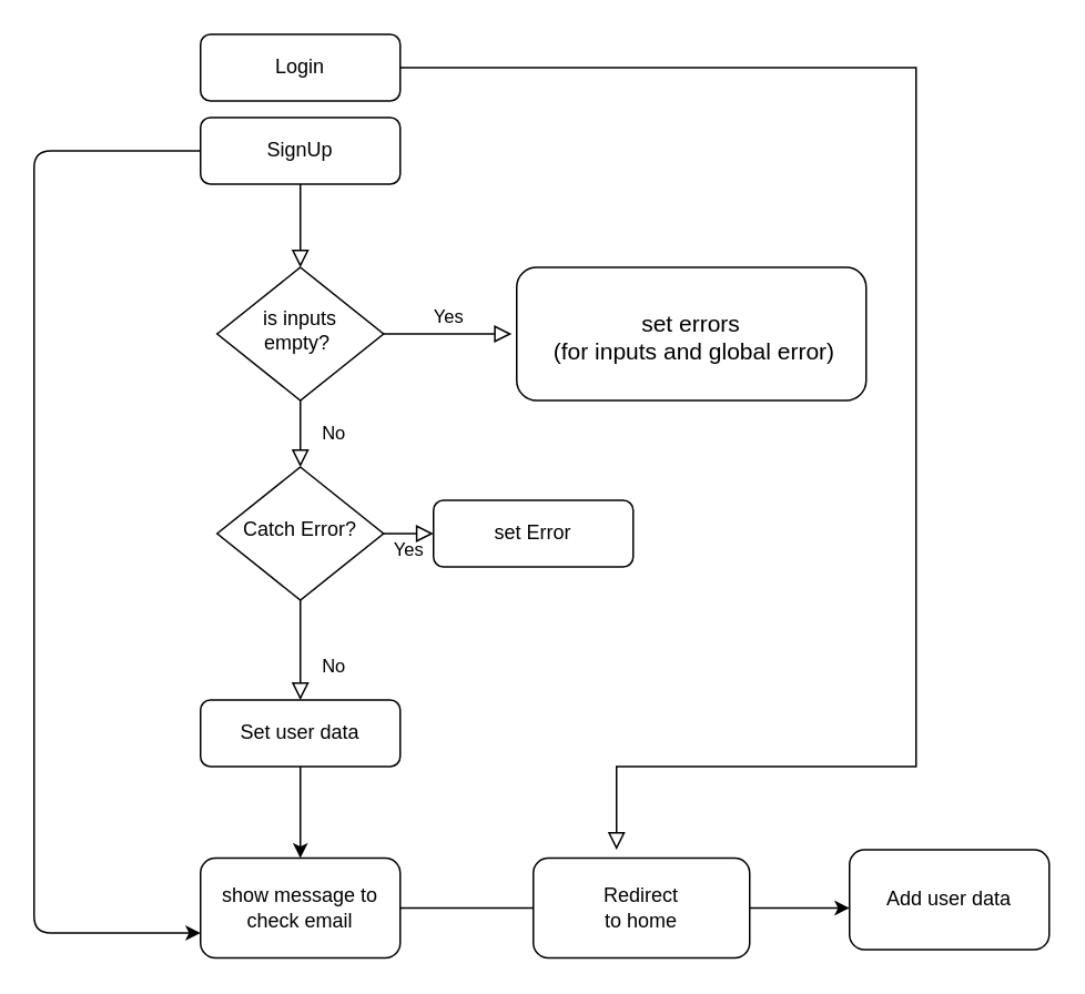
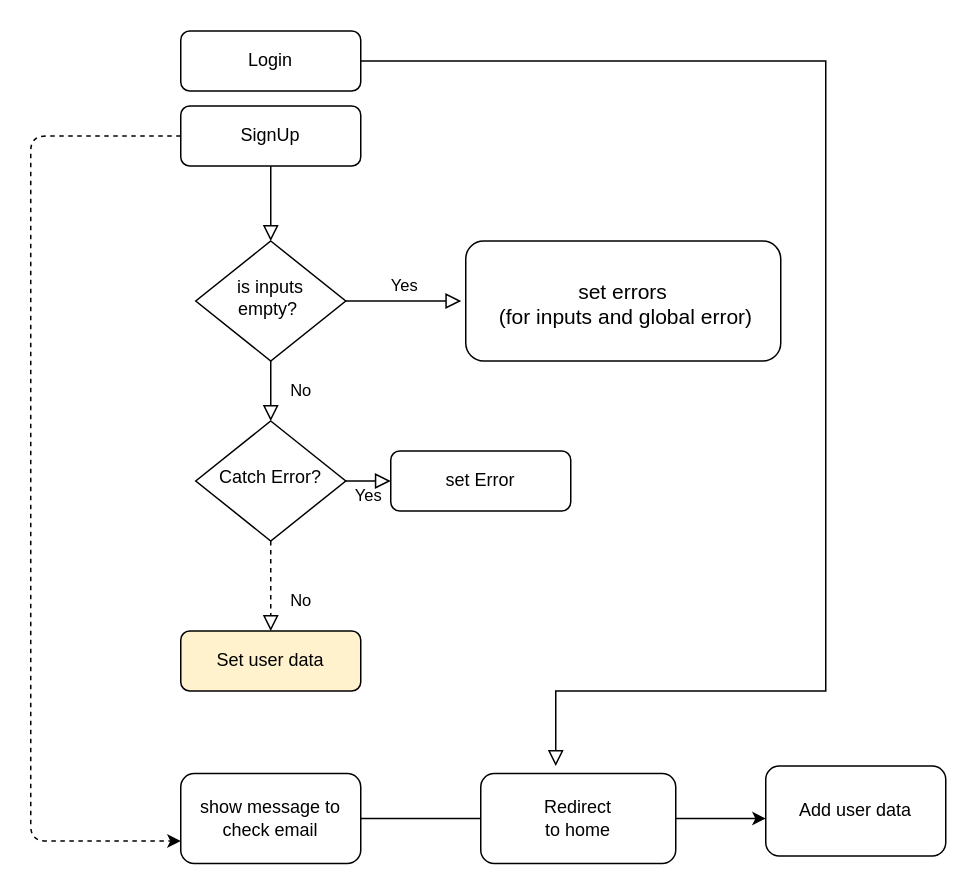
- <mxCell id="3" style="edgeStyle=none;html=1;exitX=0;exitY=0.5;exitDx=0;exitDy=0;entryX=0;entryY=0.75;entryDx=0;entryDy=0;" edge="1" parent="1" source="4" target="16"><mxGeometry relative="1" as="geometry"><mxPoint x="-150" y="560" as="targetPoint" /><Array as="points"><mxPoint x="20" y="90" /><mxPoint x="20" y="300" /><mxPoint x="20" y="560" /></Array></mxGeometry></mxCell>
+ <mxCell id="3" style="edgeStyle=none;html=1;exitX=0;exitY=0.5;exitDx=0;exitDy=0;entryX=0;entryY=0.75;entryDx=0;entryDy=0;dashed=1;" edge="1" parent="1" source="4" target="16"><mxGeometry relative="1" as="geometry"><mxPoint x="-150" y="560" as="targetPoint" /><Array as="points"><mxPoint x="20" y="90" /><mxPoint x="20" y="300" /><mxPoint x="20" y="560" /></Array></mxGeometry></mxCell>
- <mxCell id="9" value="No" style="rounded=0;html=1;jettySize=auto;orthogonalLoop=1;fontSize=11;endArrow=block;endFill=0;endSize=8;strokeWidth=1;shadow=0;labelBackgroundColor=none;edgeStyle=orthogonalEdgeStyle;" parent="1" source="11" target="13" edge="1"><mxGeometry x="0.333" y="20" relative="1" as="geometry"><mxPoint as="offset" /></mxGeometry></mxCell>
+ <mxCell id="9" value="No" style="rounded=0;html=1;jettySize=auto;orthogonalLoop=1;fontSize=11;endArrow=block;endFill=0;endSize=8;strokeWidth=1;shadow=0;labelBackgroundColor=none;edgeStyle=orthogonalEdgeStyle;dashed=1;" parent="1" source="11" target="13" edge="1"><mxGeometry x="0.333" y="20" relative="1" as="geometry"><mxPoint as="offset" /></mxGeometry></mxCell>
- <mxCell id="13" value="Set user data" style="rounded=1;whiteSpace=wrap;html=1;fontSize=12;glass=0;strokeWidth=1;shadow=0;" parent="1" vertex="1"><mxGeometry x="120" y="420" width="120" height="40" as="geometry" /></mxCell>
+ <mxCell id="13" value="Set user data" style="rounded=1;whiteSpace=wrap;html=1;fontSize=12;glass=0;strokeWidth=1;shadow=0;fillColor=#fff2cc;" parent="1" vertex="1"><mxGeometry x="120" y="420" width="120" height="40" as="geometry" /></mxCell>
- <mxCell id="12" value="" style="edgeStyle=orthogonalEdgeStyle;rounded=0;orthogonalLoop=1;jettySize=auto;html=1;" parent="1" source="13" target="16" edge="1"><mxGeometry relative="1" as="geometry" /></mxCell>
